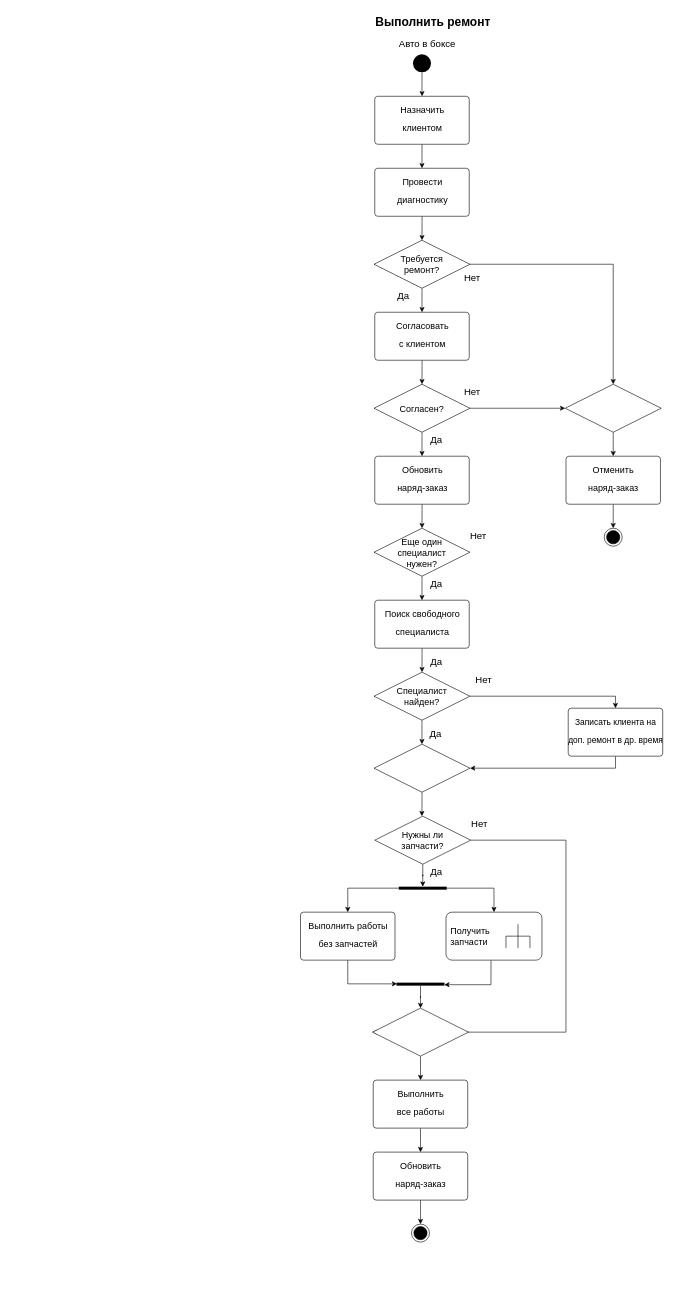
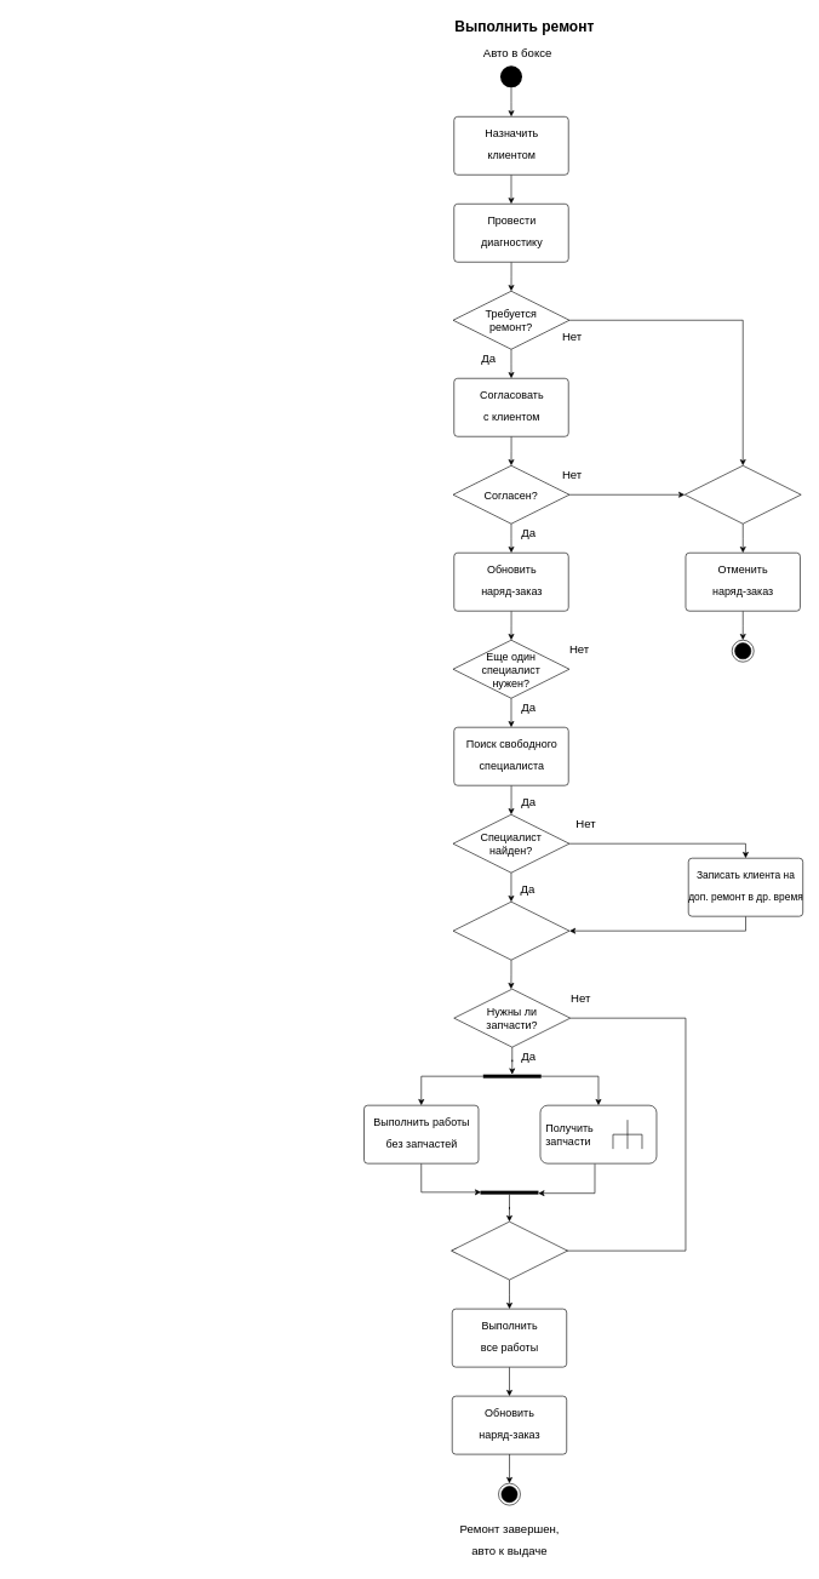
+ <mxCell id="41" value="&lt;font style=&quot;font-size: 16px;&quot;&gt;Ремонт завершен, &lt;br&gt;авто к выдаче&lt;/font&gt;" style="text;html=1;align=center;verticalAlign=middle;resizable=0;points=[];autosize=1;strokeColor=none;fillColor=none;fontSize=24;" vertex="1" parent="1"><mxGeometry x="620" y="2080" width="160" height="70" as="geometry" /></mxCell>
